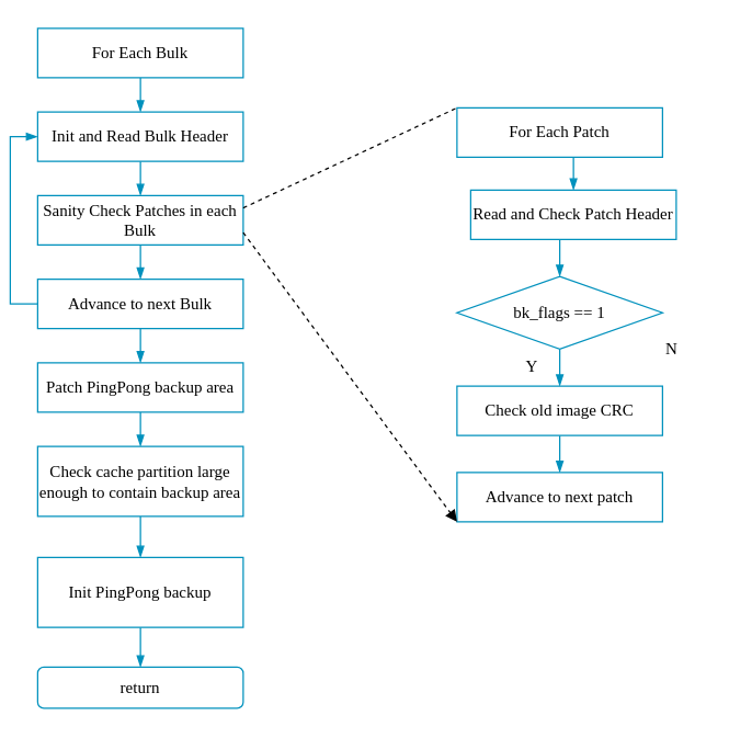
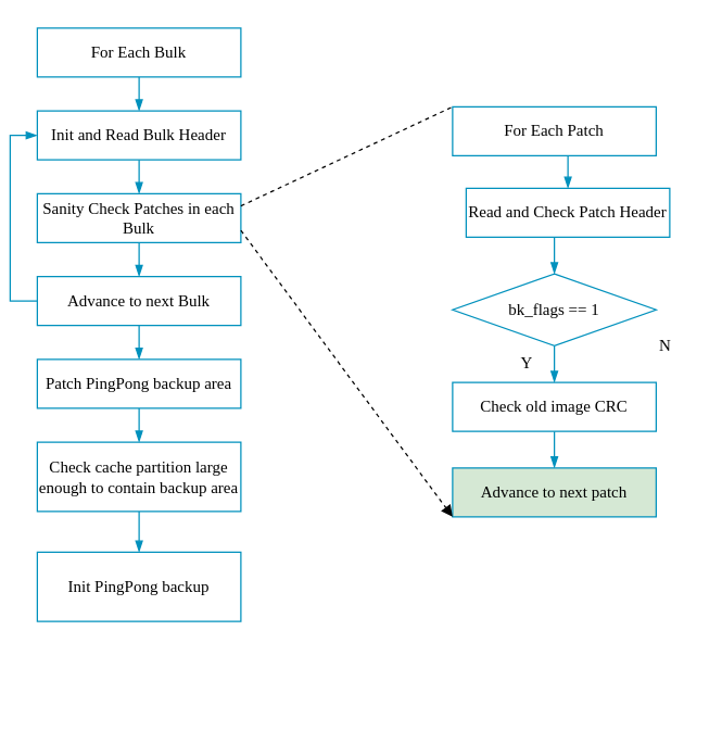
- <mxCell id="26" value="Advance to next patch" style="rounded=0;whiteSpace=wrap;html=1;strokeColor=#0091bd;fontFamily=Gill Sans Nova;labelBackgroundColor=none;fontStyle=0" parent="1" vertex="1"><mxGeometry x="326" y="344" width="150" height="36" as="geometry" /></mxCell>
+ <mxCell id="26" value="Advance to next patch" style="rounded=0;whiteSpace=wrap;html=1;strokeColor=#0091bd;fontFamily=Gill Sans Nova;labelBackgroundColor=none;fontStyle=0;fillColor=#d5e8d4;" parent="1" vertex="1"><mxGeometry x="326" y="344" width="150" height="36" as="geometry" /></mxCell>
- <mxCell id="15" style="edgeStyle=orthogonalEdgeStyle;rounded=0;orthogonalLoop=1;jettySize=auto;html=1;exitX=0.5;exitY=1;exitDx=0;exitDy=0;endArrow=blockThin;endFill=1;strokeColor=#0091BD;fontFamily=Gill Sans Nova;fontSize=12;fontColor=#4D4D4D;" parent="1" source="16" target="17" edge="1"><mxGeometry relative="1" as="geometry" /></mxCell>
- <mxCell id="17" value="return" style="rounded=1;whiteSpace=wrap;html=1;labelBackgroundColor=none;strokeColor=#0091bd;fontFamily=Gill Sans Nova;fontSize=12;" parent="1" vertex="1"><mxGeometry x="20" y="486" width="150" height="30" as="geometry" /></mxCell>
